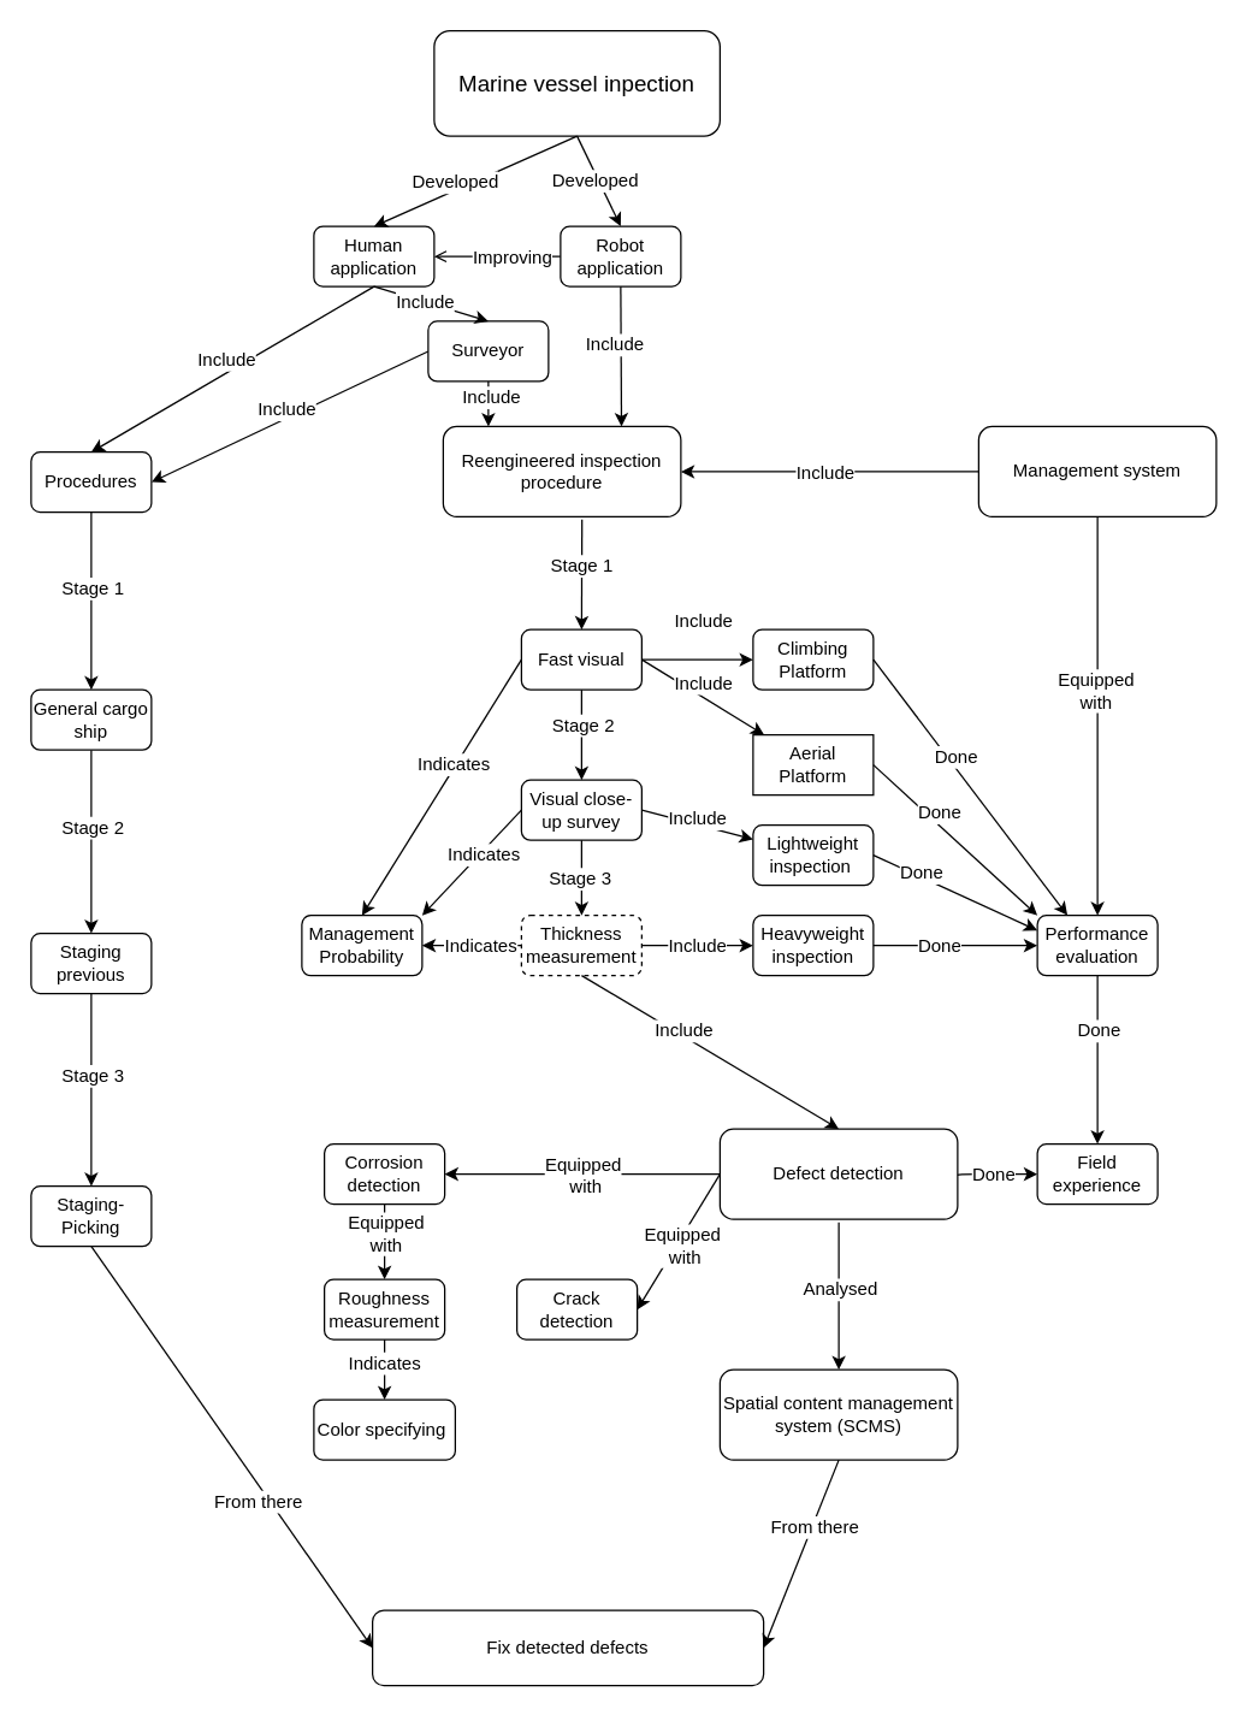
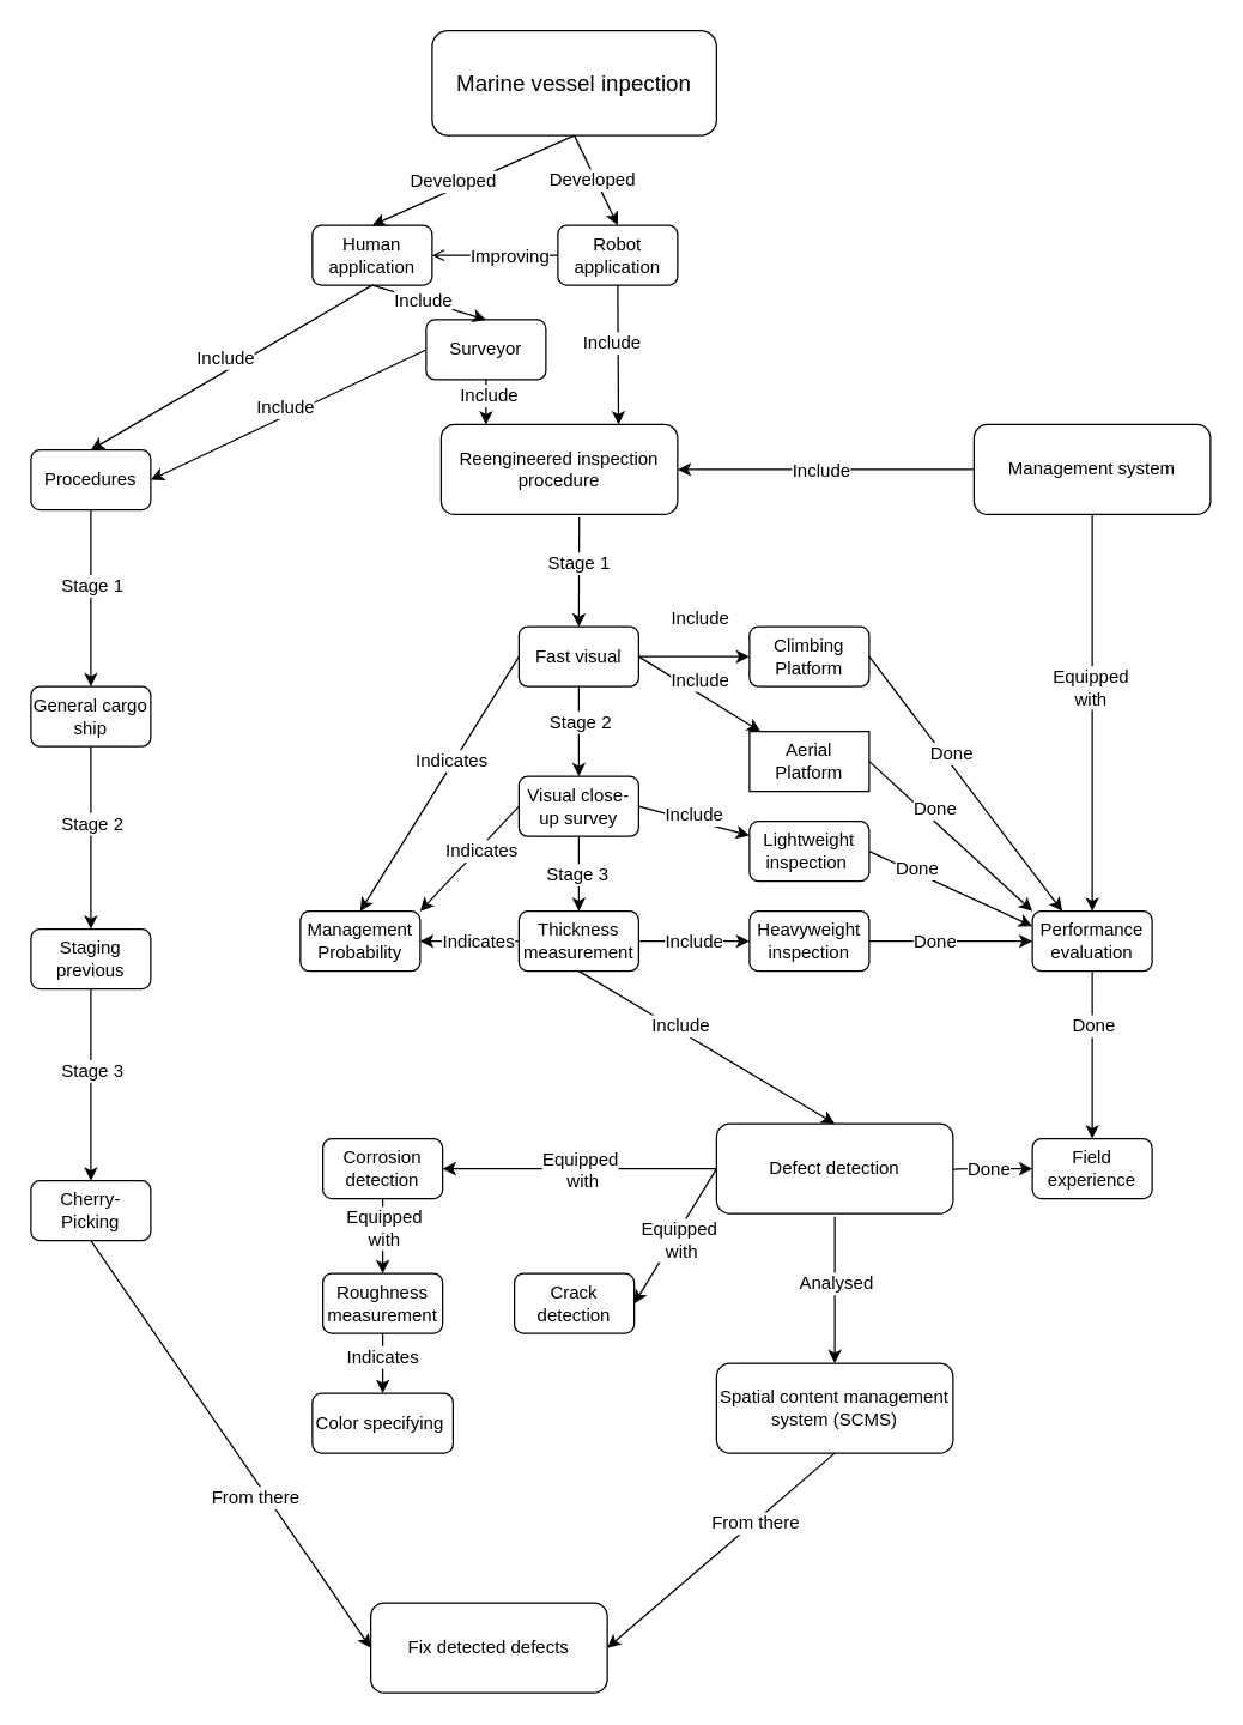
- <mxCell id="10" value="Thickness measurement" style="rounded=1;whiteSpace=wrap;html=1;dashed=1;" vertex="1" parent="1"><mxGeometry x="346" y="608.02" width="80" height="40" as="geometry" /></mxCell>
+ <mxCell id="10" value="Thickness measurement" style="rounded=1;whiteSpace=wrap;html=1;" vertex="1" parent="1"><mxGeometry x="346" y="608.02" width="80" height="40" as="geometry" /></mxCell>
- <mxCell id="12" value="Staging-Picking" style="rounded=1;whiteSpace=wrap;html=1;" vertex="1" parent="1"><mxGeometry x="20" y="788.02" width="80" height="40" as="geometry" /></mxCell>
+ <mxCell id="12" value="Cherry-Picking" style="rounded=1;whiteSpace=wrap;html=1;" vertex="1" parent="1"><mxGeometry x="20" y="788.02" width="80" height="40" as="geometry" /></mxCell>
- <mxCell id="97" value="Fix detected defects" style="rounded=1;whiteSpace=wrap;html=1;" vertex="1" parent="1"><mxGeometry x="247" y="1070" width="260" height="50" as="geometry" /></mxCell>
+ <mxCell id="97" value="Fix detected defects" style="rounded=1;whiteSpace=wrap;html=1;" vertex="1" parent="1"><mxGeometry x="247" y="1070" width="158" height="60" as="geometry" /></mxCell>
